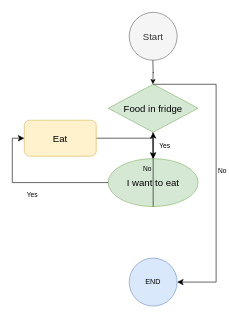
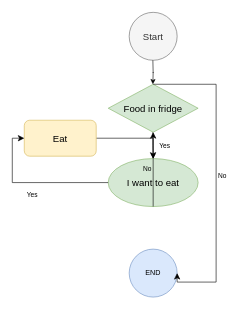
- <mxCell id="3" value="END" style="ellipse;whiteSpace=wrap;html=1;aspect=fixed;fillColor=#dae8fc;strokeColor=#6c8ebf;" parent="1" vertex="1"><mxGeometry x="215" y="430" width="80" height="80" as="geometry" /></mxCell>
+ <mxCell id="3" value="END" style="ellipse;whiteSpace=wrap;html=1;aspect=fixed;fillColor=#dae8fc;strokeColor=#6c8ebf;" parent="1" vertex="1"><mxGeometry x="215" y="415" width="80" height="80" as="geometry" /></mxCell>
